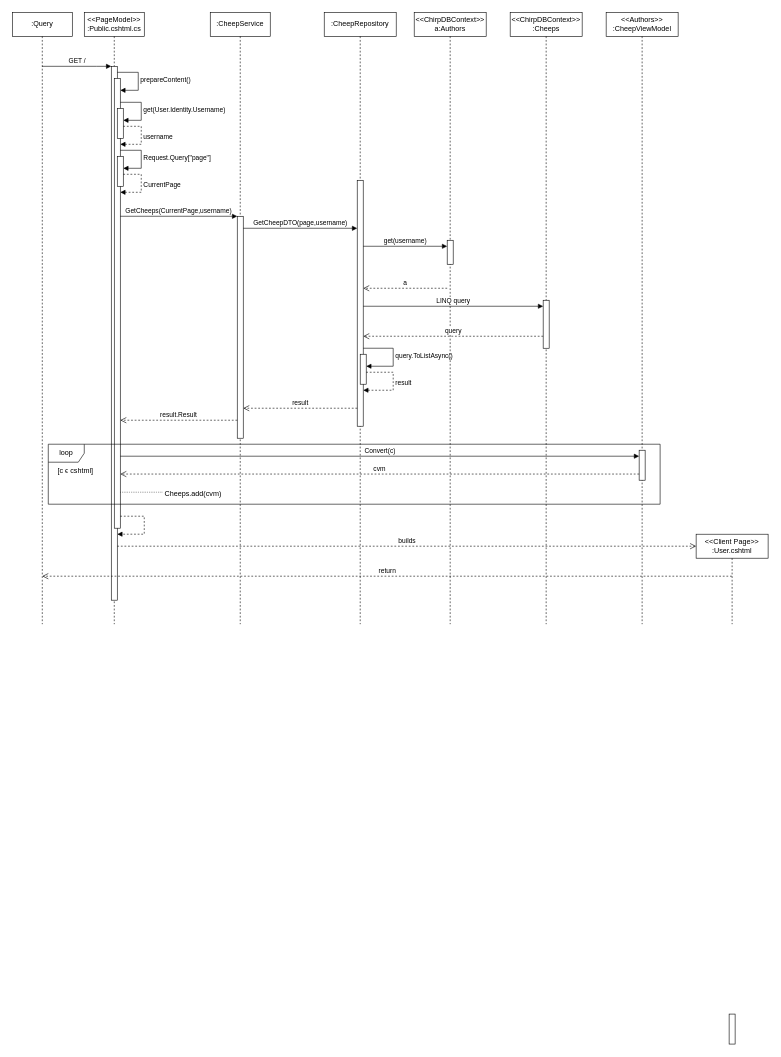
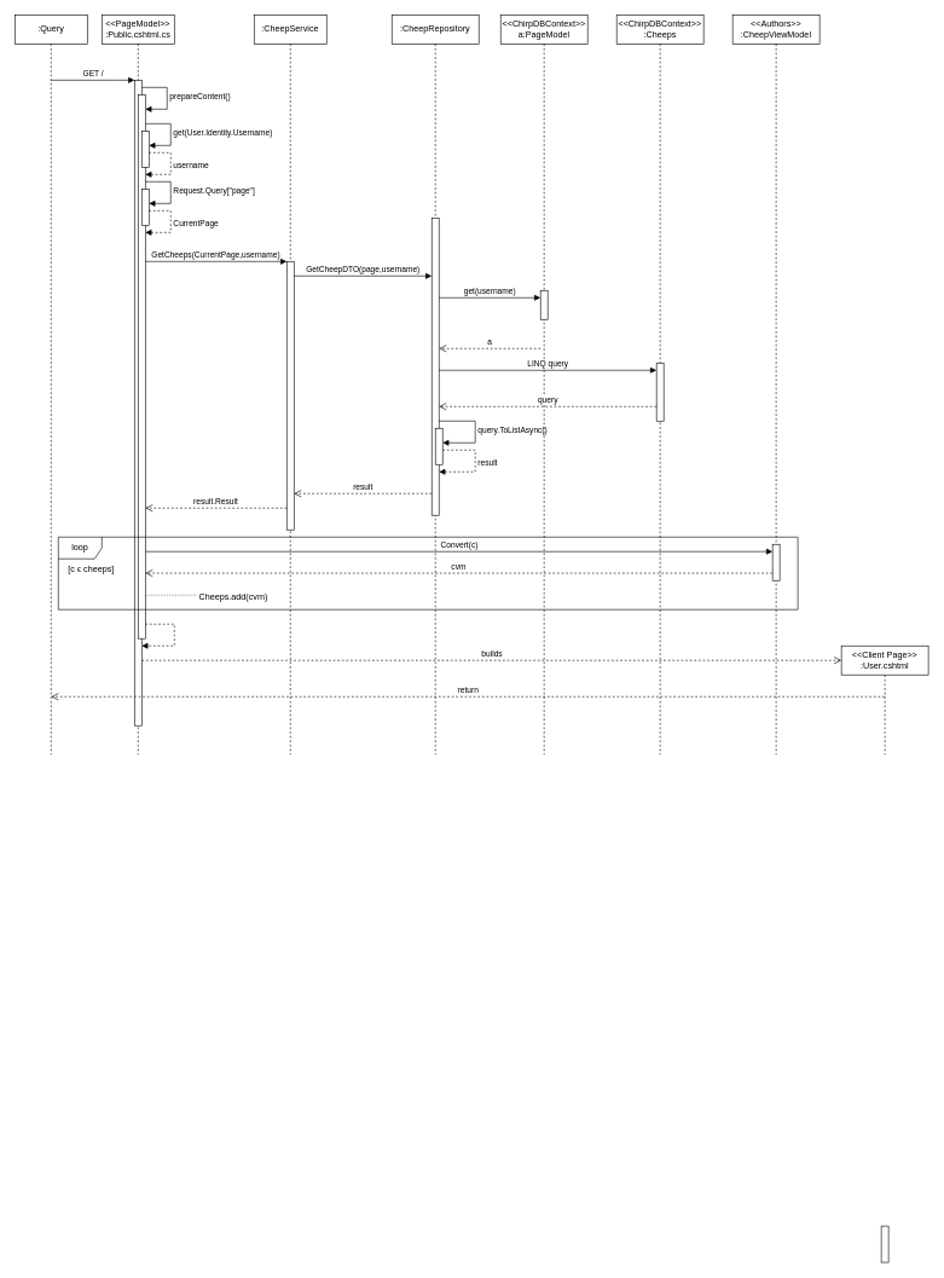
- <mxCell id="12" value="&lt;div&gt;&lt;span style=&quot;background-color: initial;&quot;&gt;&amp;lt;&amp;lt;ChirpDBContext&amp;gt;&amp;gt;&lt;/span&gt;&lt;/div&gt;&lt;div&gt;&lt;span style=&quot;background-color: initial;&quot;&gt;a:Authors&lt;/span&gt;&lt;/div&gt;" style="shape=umlLifeline;perimeter=lifelinePerimeter;whiteSpace=wrap;html=1;container=0;dropTarget=0;collapsible=0;recursiveResize=0;outlineConnect=0;portConstraint=eastwest;newEdgeStyle={&quot;edgeStyle&quot;:&quot;elbowEdgeStyle&quot;,&quot;elbow&quot;:&quot;vertical&quot;,&quot;curved&quot;:0,&quot;rounded&quot;:0};" vertex="1" parent="1"><mxGeometry x="690" y="20" width="120" height="1020" as="geometry" /></mxCell>
+ <mxCell id="12" value="&lt;div&gt;&lt;span style=&quot;background-color: initial;&quot;&gt;&amp;lt;&amp;lt;ChirpDBContext&amp;gt;&amp;gt;&lt;/span&gt;&lt;/div&gt;&lt;div&gt;&lt;span style=&quot;background-color: initial;&quot;&gt;a:PageModel&lt;/span&gt;&lt;/div&gt;" style="shape=umlLifeline;perimeter=lifelinePerimeter;whiteSpace=wrap;html=1;container=0;dropTarget=0;collapsible=0;recursiveResize=0;outlineConnect=0;portConstraint=eastwest;newEdgeStyle={&quot;edgeStyle&quot;:&quot;elbowEdgeStyle&quot;,&quot;elbow&quot;:&quot;vertical&quot;,&quot;curved&quot;:0,&quot;rounded&quot;:0};" vertex="1" parent="1"><mxGeometry x="690" y="20" width="120" height="1020" as="geometry" /></mxCell>
- <mxCell id="39" value="[c ϵ cshtml]" style="text;html=1;align=center;verticalAlign=middle;resizable=0;points=[];autosize=1;strokeColor=none;fillColor=none;" vertex="1" parent="1"><mxGeometry x="80" y="770" width="90" height="30" as="geometry" /></mxCell>
+ <mxCell id="39" value="[c ϵ cheeps]" style="text;html=1;align=center;verticalAlign=middle;resizable=0;points=[];autosize=1;strokeColor=none;fillColor=none;" vertex="1" parent="1"><mxGeometry x="80" y="770" width="90" height="30" as="geometry" /></mxCell>
